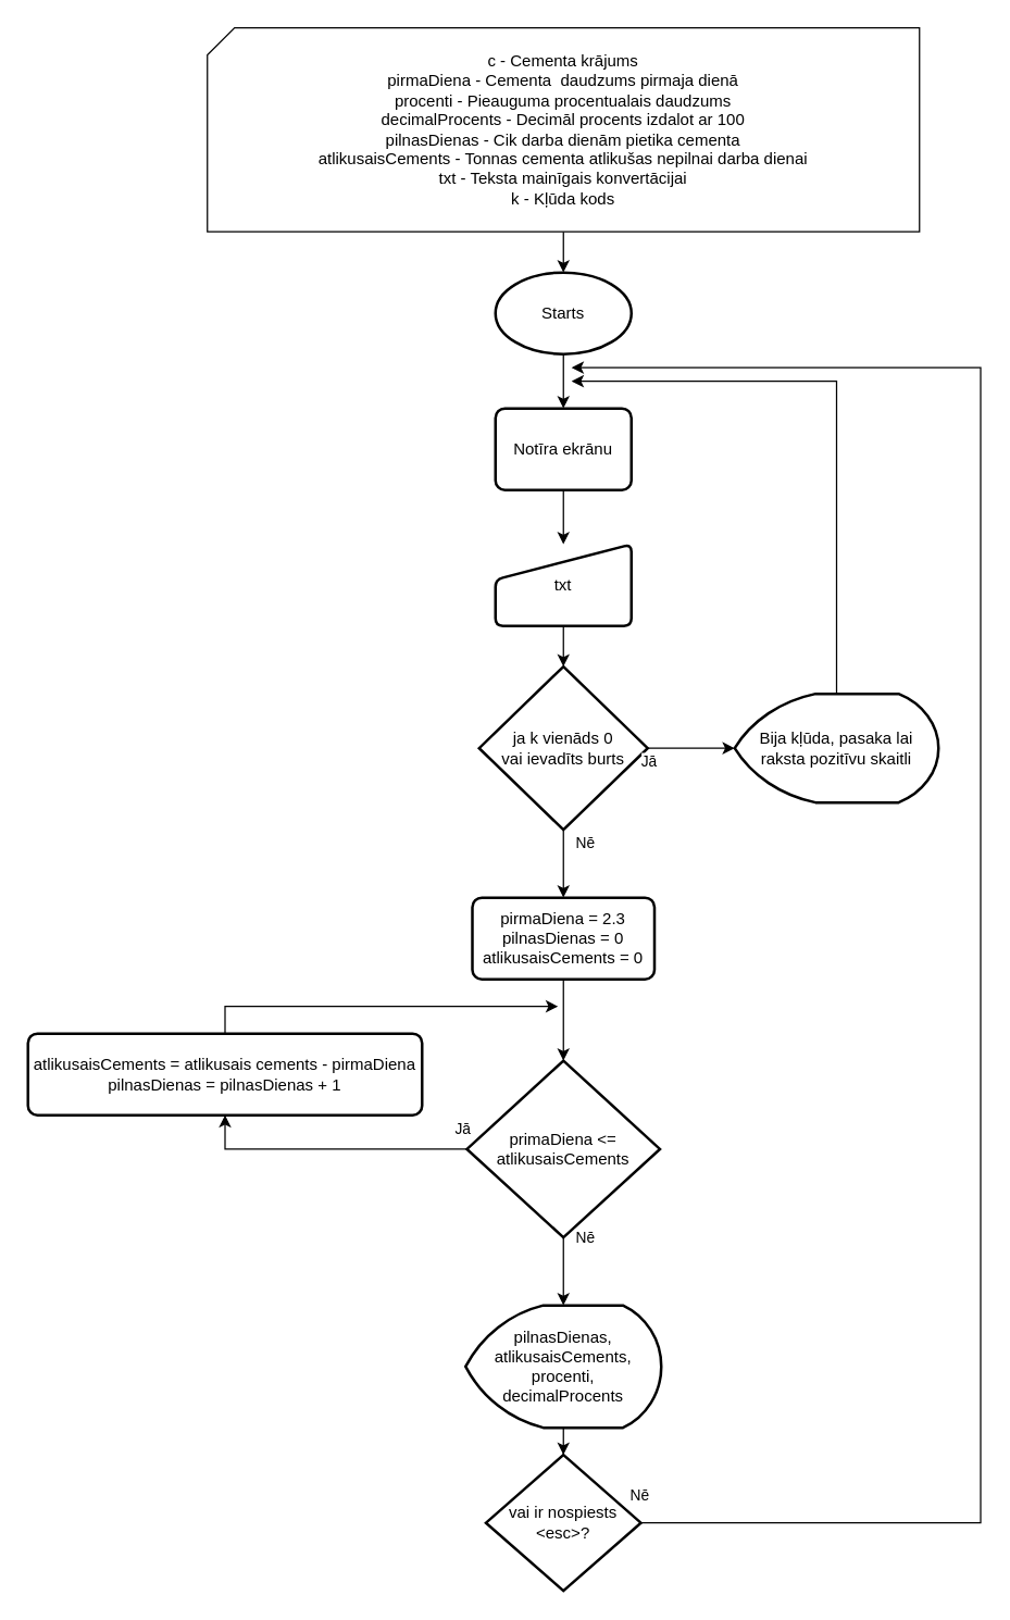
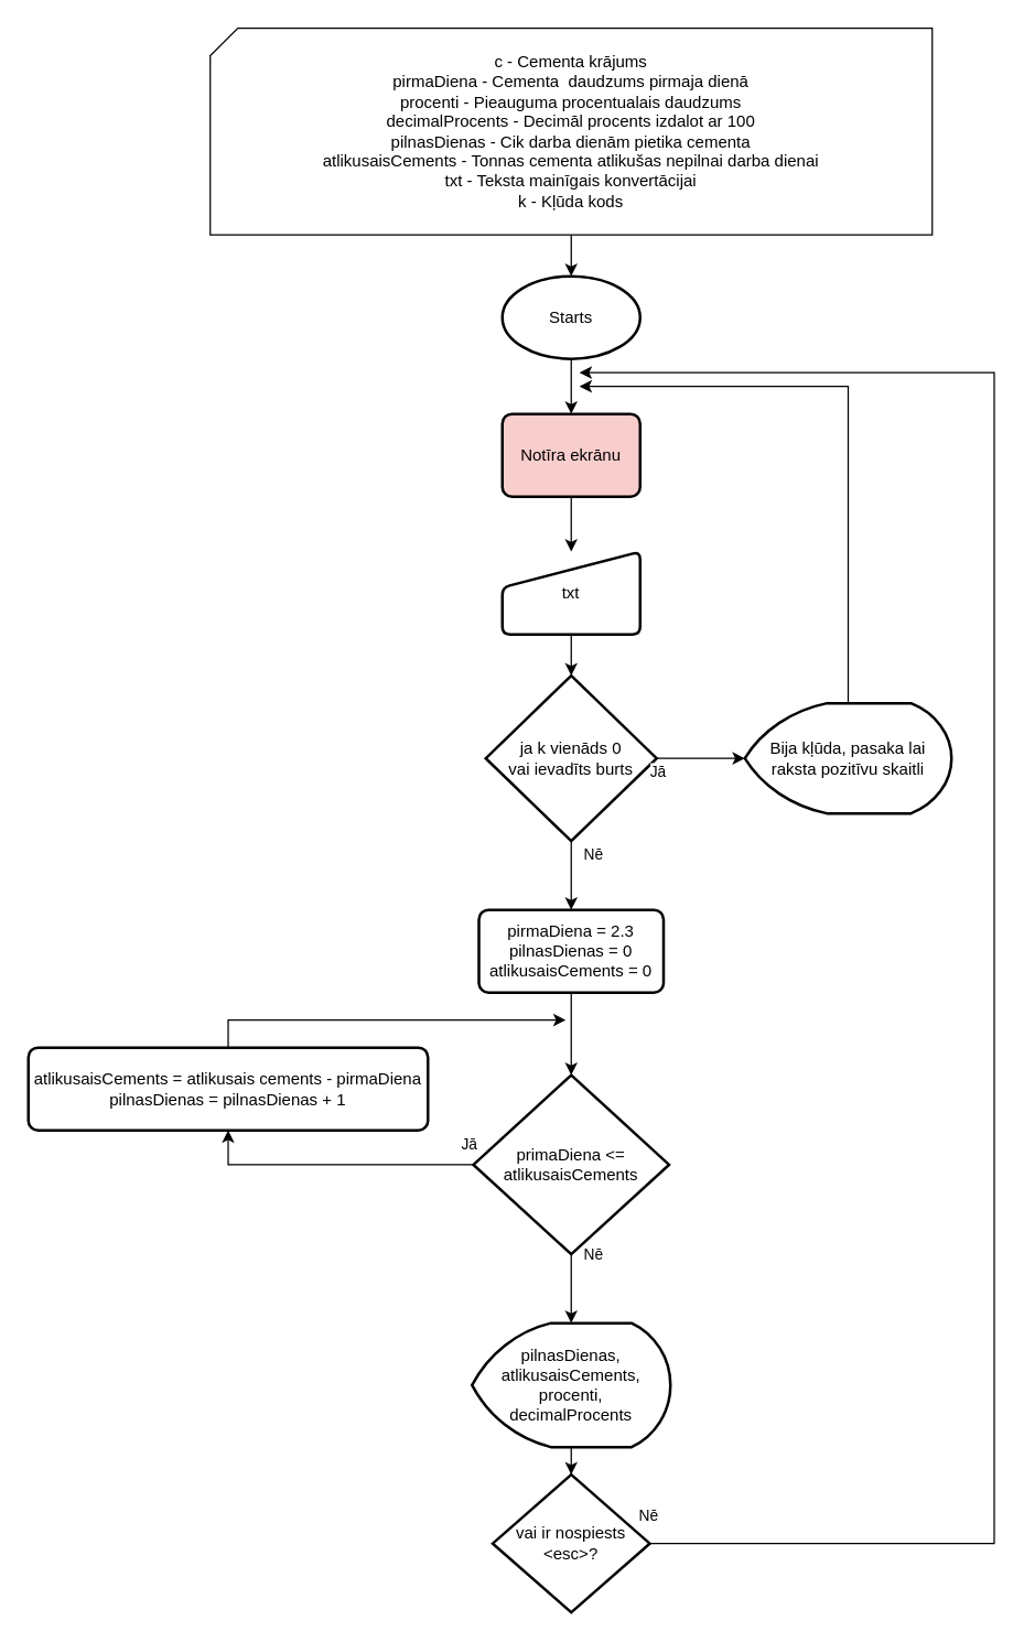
- <mxCell id="8" value="Notīra ekrānu" style="rounded=1;whiteSpace=wrap;html=1;absoluteArcSize=1;arcSize=14;strokeWidth=2;" vertex="1" parent="1"><mxGeometry x="364" y="300" width="100" height="60" as="geometry" /></mxCell>
+ <mxCell id="8" value="Notīra ekrānu" style="rounded=1;whiteSpace=wrap;html=1;absoluteArcSize=1;arcSize=14;strokeWidth=2;fillColor=#f8cecc;" vertex="1" parent="1"><mxGeometry x="364" y="300" width="100" height="60" as="geometry" /></mxCell>
